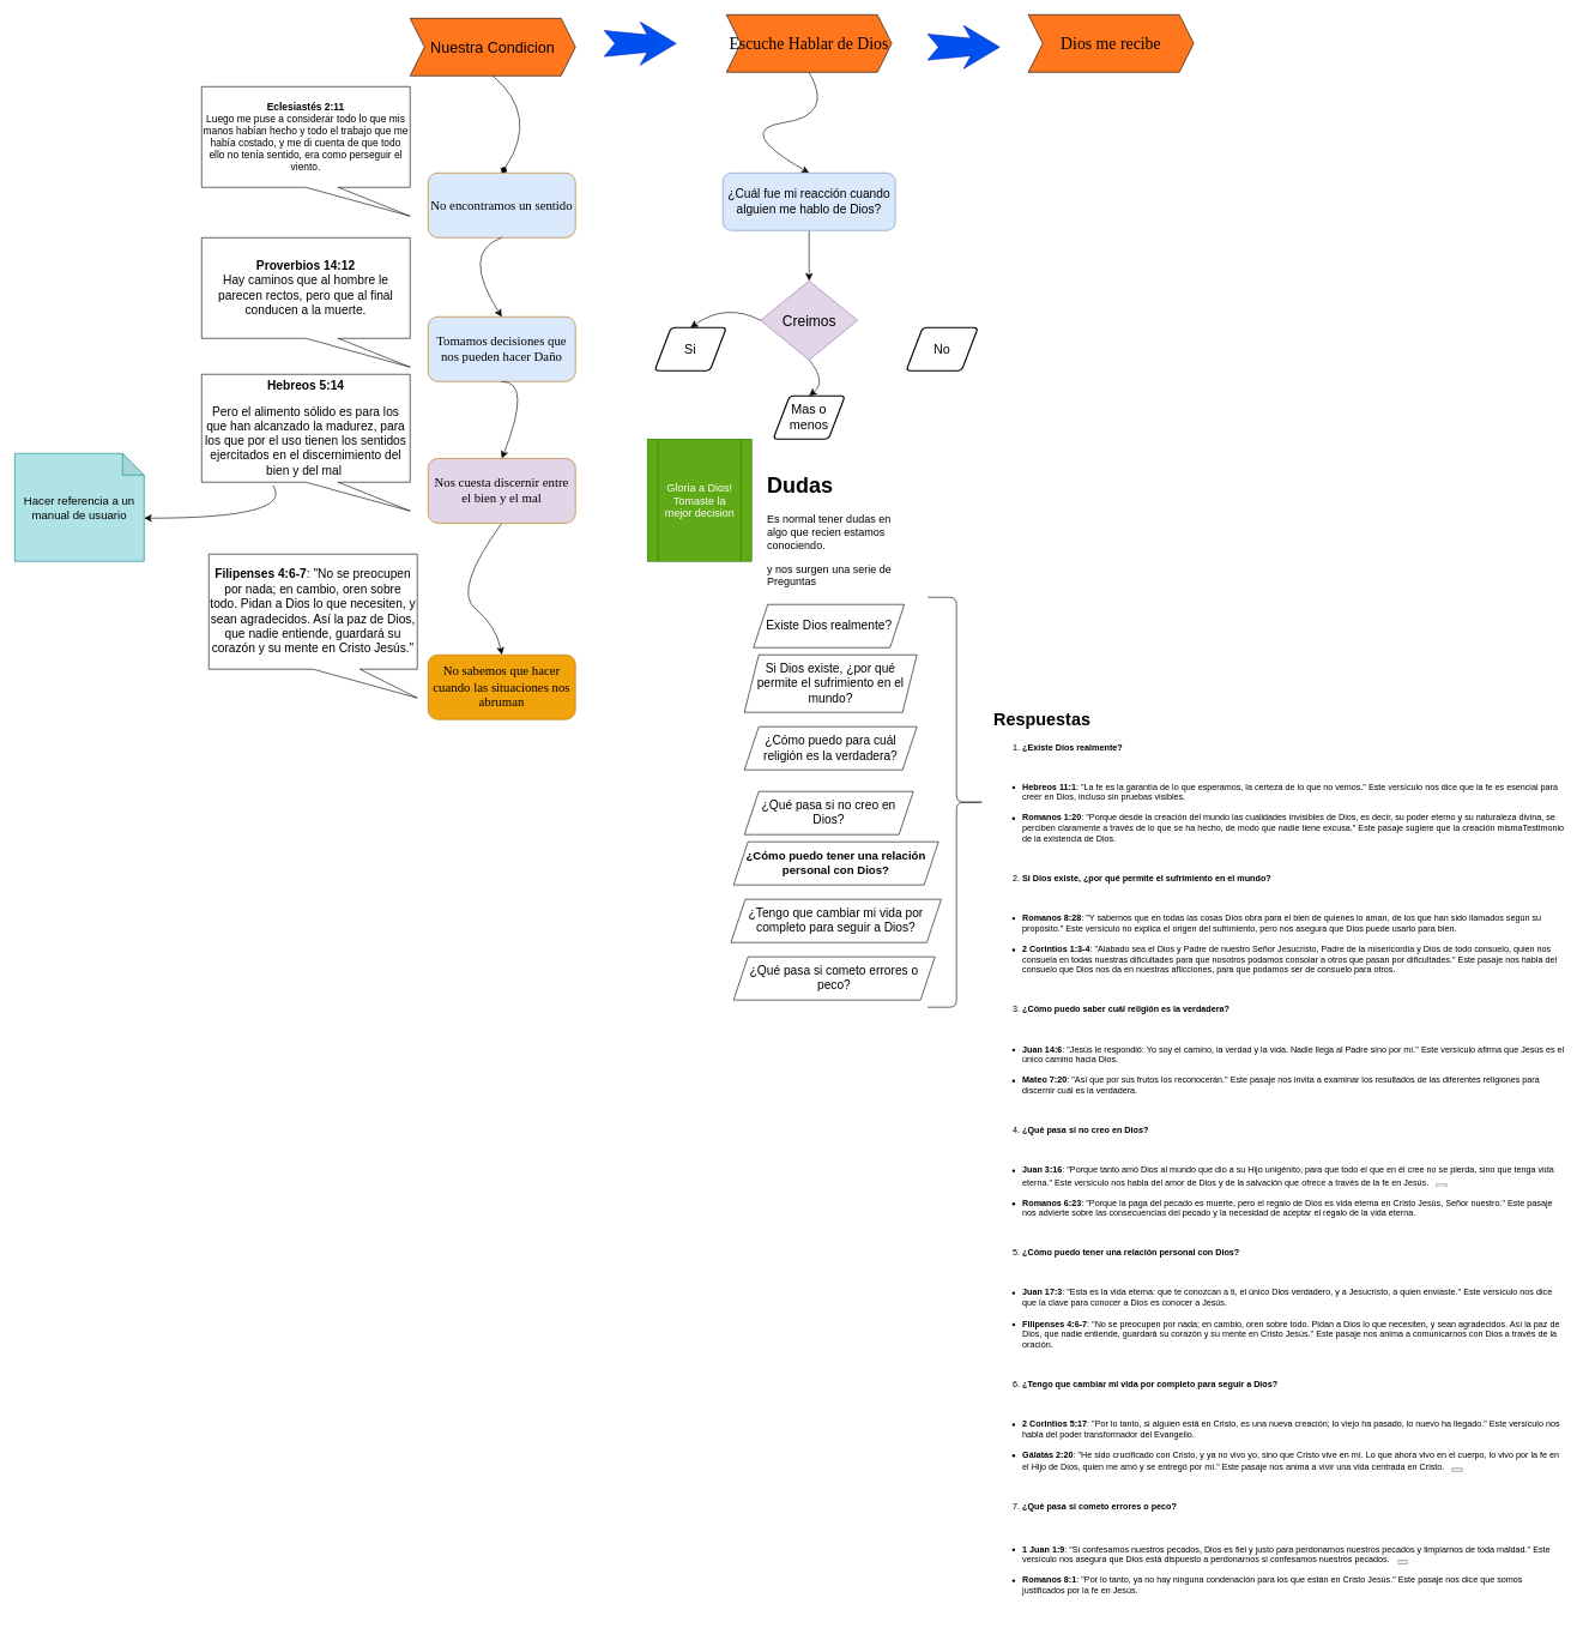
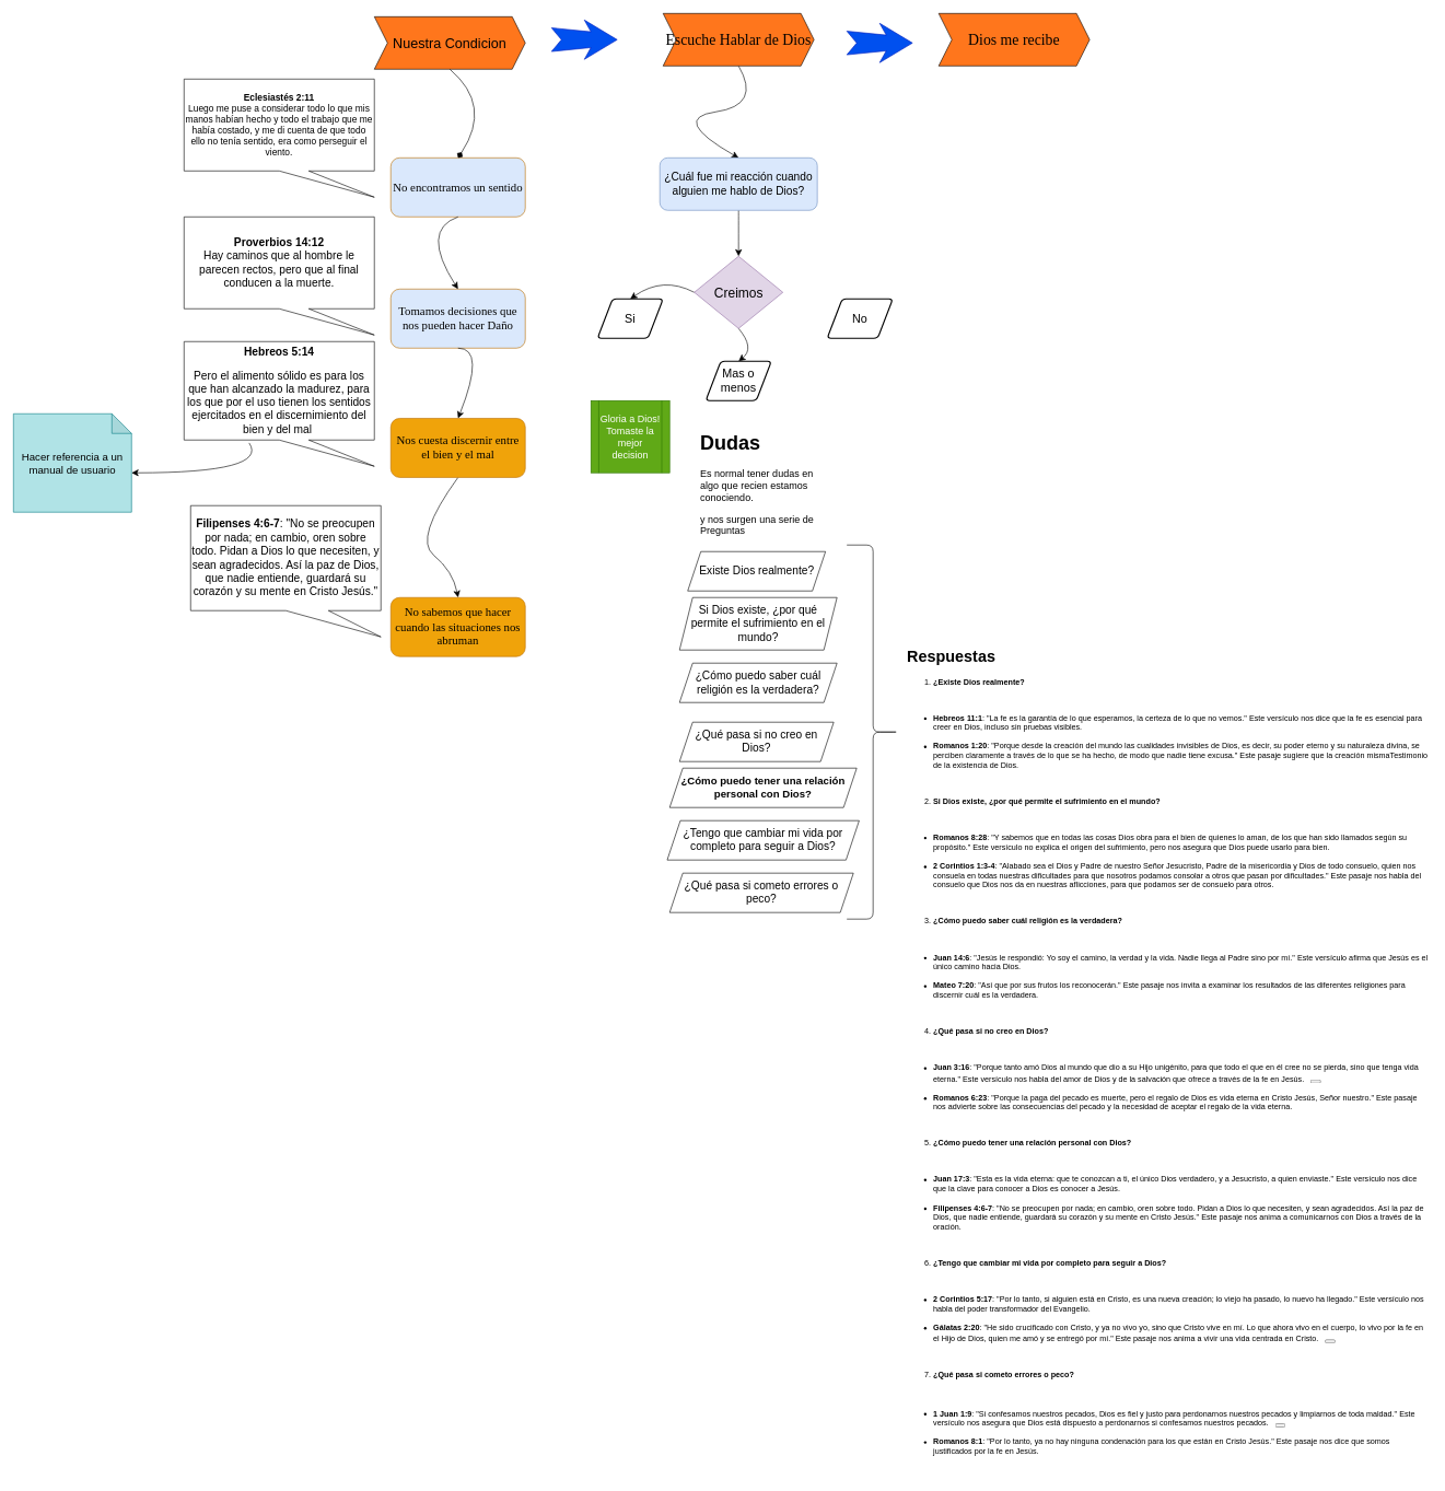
- <mxCell id="7" value="Nos cuesta discernir entre el bien y el mal" style="rounded=1;whiteSpace=wrap;html=1;fontSize=18;fontFamily=Comic Sans MS;fillColor=#e1d5e7;fontColor=#000000;strokeColor=#BD7000;" parent="1" vertex="1"><mxGeometry x="595" y="637" width="205" height="90" as="geometry" /></mxCell>
+ <mxCell id="7" value="Nos cuesta discernir entre el bien y el mal" style="rounded=1;whiteSpace=wrap;html=1;fontSize=18;fontFamily=Comic Sans MS;fillColor=#f0a30a;fontColor=#000000;strokeColor=#BD7000;" parent="1" vertex="1"><mxGeometry x="595" y="637" width="205" height="90" as="geometry" /></mxCell>
- <mxCell id="28" value="Gloria a Dios!&lt;div&gt;Tomaste la mejor decision&lt;/div&gt;" style="shape=process;whiteSpace=wrap;html=1;backgroundOutline=1;fontSize=15;fillColor=#60a917;fontColor=#ffffff;strokeColor=#2D7600;" vertex="1" parent="1"><mxGeometry x="900" y="610" width="145" height="170" as="geometry" /></mxCell>
+ <mxCell id="28" value="Gloria a Dios!&lt;div&gt;Tomaste la mejor decision&lt;/div&gt;" style="shape=process;whiteSpace=wrap;html=1;backgroundOutline=1;fontSize=15;fillColor=#60a917;fontColor=#ffffff;strokeColor=#2D7600;" vertex="1" parent="1"><mxGeometry x="900" y="610" width="120" height="110" as="geometry" /></mxCell>
- <mxCell id="34" value="¿Cómo puedo para cuál religión es la verdadera?" style="shape=parallelogram;perimeter=parallelogramPerimeter;whiteSpace=wrap;html=1;fixedSize=1;fontSize=17;" vertex="1" parent="1"><mxGeometry x="1035" y="1010" width="240" height="60" as="geometry" /></mxCell>
+ <mxCell id="34" value="¿Cómo puedo saber cuál religión es la verdadera?" style="shape=parallelogram;perimeter=parallelogramPerimeter;whiteSpace=wrap;html=1;fixedSize=1;fontSize=17;" vertex="1" parent="1"><mxGeometry x="1035" y="1010" width="240" height="60" as="geometry" /></mxCell>
